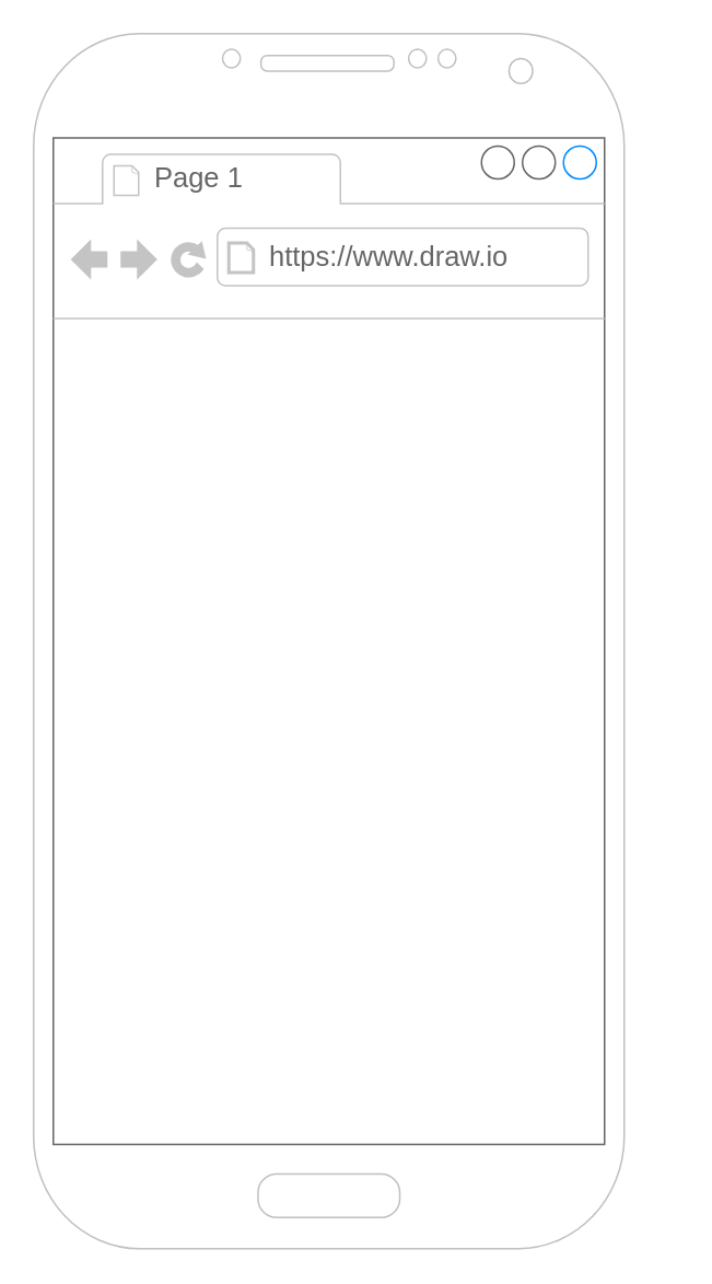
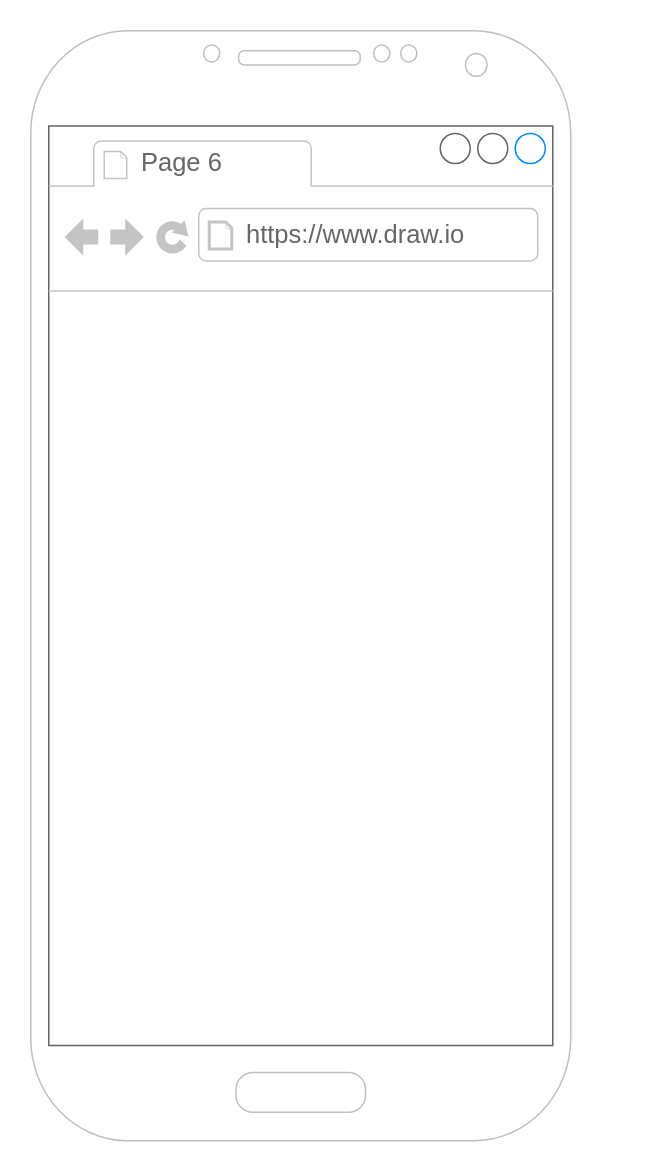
- <mxCell id="4" value="Page 1" style="strokeWidth=1;shadow=0;dashed=0;align=center;html=1;shape=mxgraph.mockup.containers.anchor;fontSize=17;fontColor=#666666;align=left;whiteSpace=wrap;container=0;" vertex="1" parent="1"><mxGeometry x="92" y="95.5" width="110" height="26" as="geometry" /></mxCell>
+ <mxCell id="4" value="Page 6" style="strokeWidth=1;shadow=0;dashed=0;align=center;html=1;shape=mxgraph.mockup.containers.anchor;fontSize=17;fontColor=#666666;align=left;whiteSpace=wrap;container=0;" vertex="1" parent="1"><mxGeometry x="92" y="95.5" width="110" height="26" as="geometry" /></mxCell>
